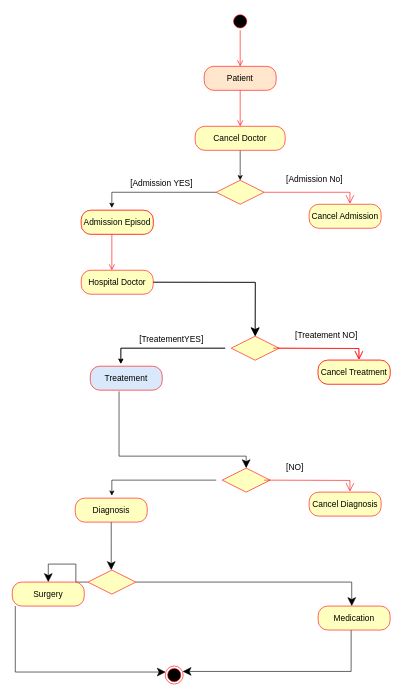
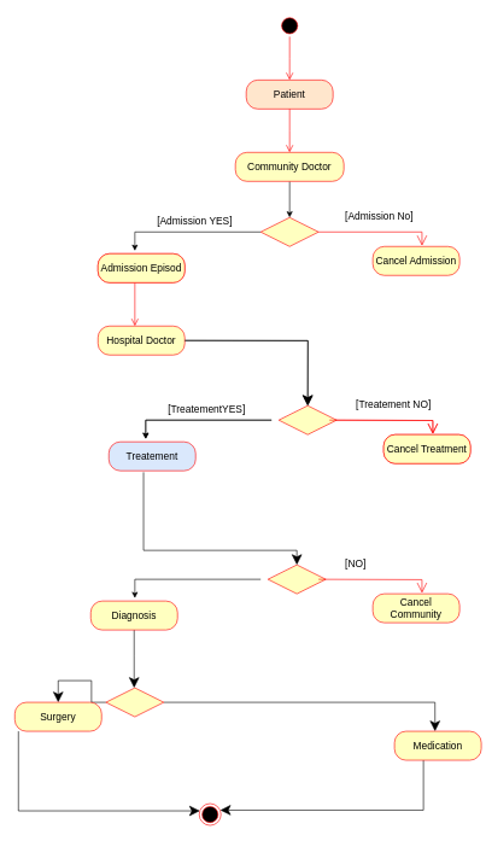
- <mxCell id="7" value="&lt;font style=&quot;font-size: 14px;&quot;&gt;Cancel Doctor&lt;/font&gt;" style="rounded=1;whiteSpace=wrap;html=1;arcSize=40;fontColor=#000000;fillColor=#ffffc0;strokeColor=#ff0000;" vertex="1" parent="1"><mxGeometry x="325" y="210" width="150" height="40" as="geometry" /></mxCell>
+ <mxCell id="7" value="&lt;font style=&quot;font-size: 14px;&quot;&gt;Community Doctor&lt;/font&gt;" style="rounded=1;whiteSpace=wrap;html=1;arcSize=40;fontColor=#000000;fillColor=#ffffc0;strokeColor=#ff0000;" vertex="1" parent="1"><mxGeometry x="325" y="210" width="150" height="40" as="geometry" /></mxCell>
- <mxCell id="34" value="&lt;font style=&quot;font-size: 14px;&quot;&gt;Cancel Diagnosis&lt;/font&gt;" style="rounded=1;whiteSpace=wrap;html=1;arcSize=40;fontColor=#000000;fillColor=#ffffc0;strokeColor=#ff0000;" vertex="1" parent="1"><mxGeometry x="515" y="820" width="120" height="40" as="geometry" /></mxCell>
+ <mxCell id="34" value="&lt;font style=&quot;font-size: 14px;&quot;&gt;Cancel Community&lt;/font&gt;" style="rounded=1;whiteSpace=wrap;html=1;arcSize=40;fontColor=#000000;fillColor=#ffffc0;strokeColor=#ff0000;" vertex="1" parent="1"><mxGeometry x="515" y="820" width="120" height="40" as="geometry" /></mxCell>
- <mxCell id="41" value="&lt;font style=&quot;font-size: 14px;&quot;&gt;Medication&lt;/font&gt;" style="rounded=1;whiteSpace=wrap;html=1;arcSize=40;fontColor=#000000;fillColor=#ffffc0;strokeColor=#ff0000;" vertex="1" parent="1"><mxGeometry x="530" y="1010" width="120" height="40" as="geometry" /></mxCell>
+ <mxCell id="41" value="&lt;font style=&quot;font-size: 14px;&quot;&gt;Medication&lt;/font&gt;" style="rounded=1;whiteSpace=wrap;html=1;arcSize=40;fontColor=#000000;fillColor=#ffffc0;strokeColor=#ff0000;" vertex="1" parent="1"><mxGeometry x="545" y="1010" width="120" height="40" as="geometry" /></mxCell>
